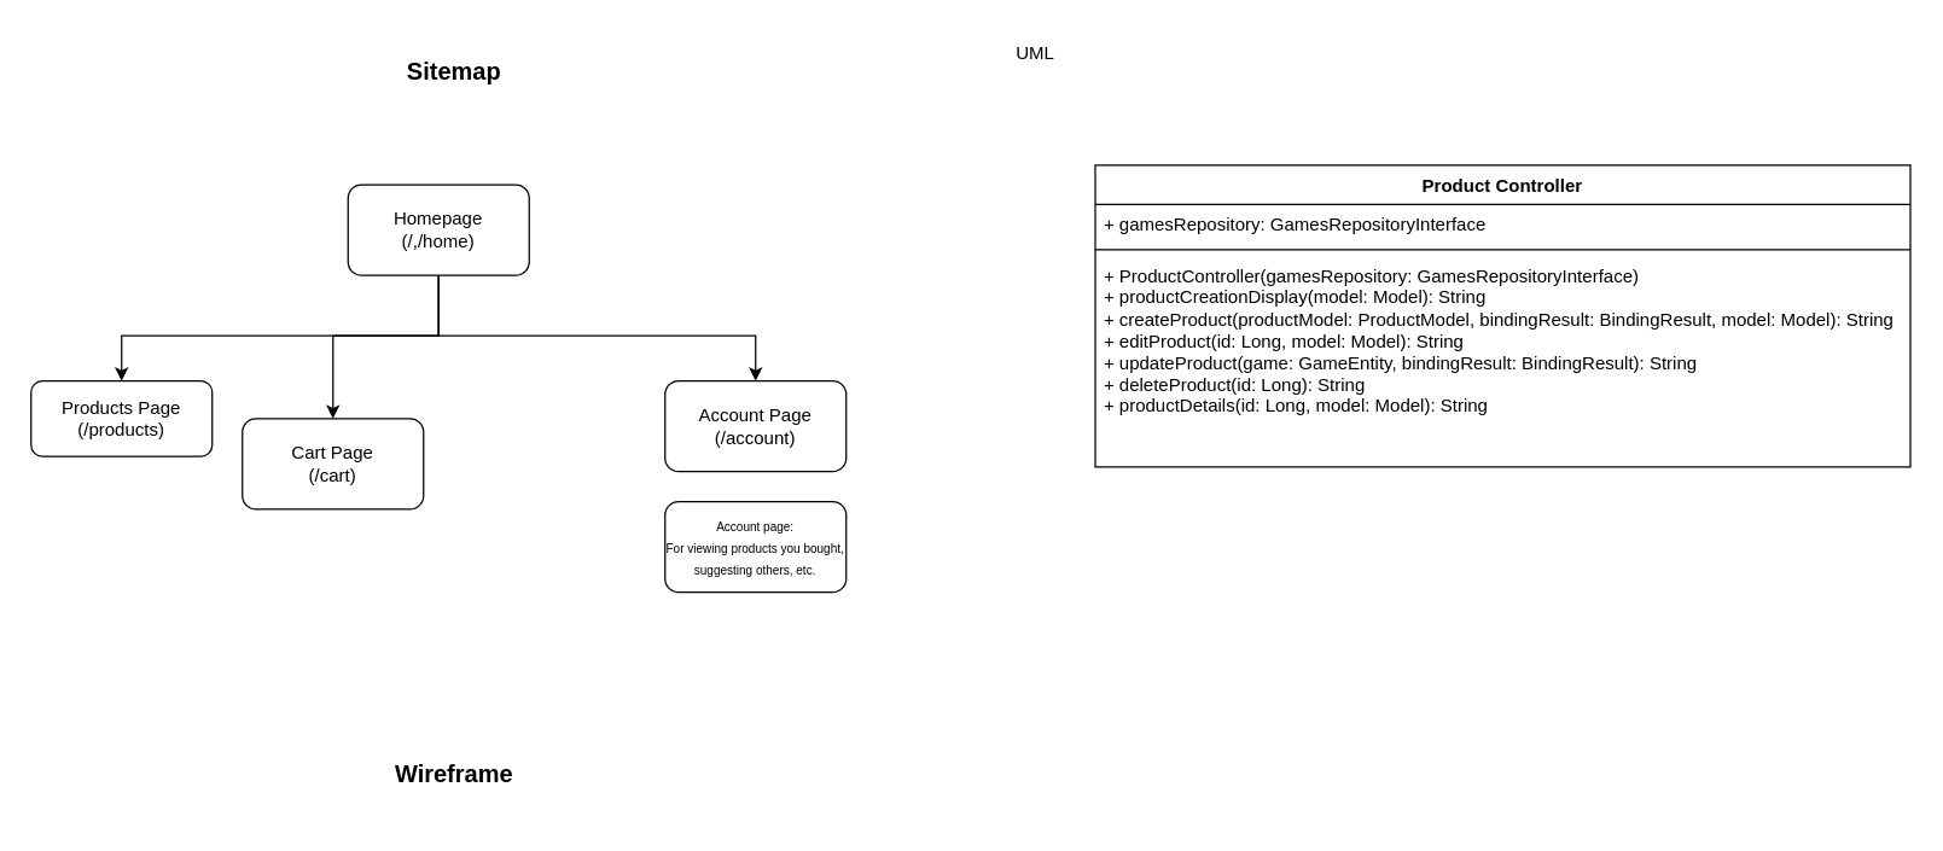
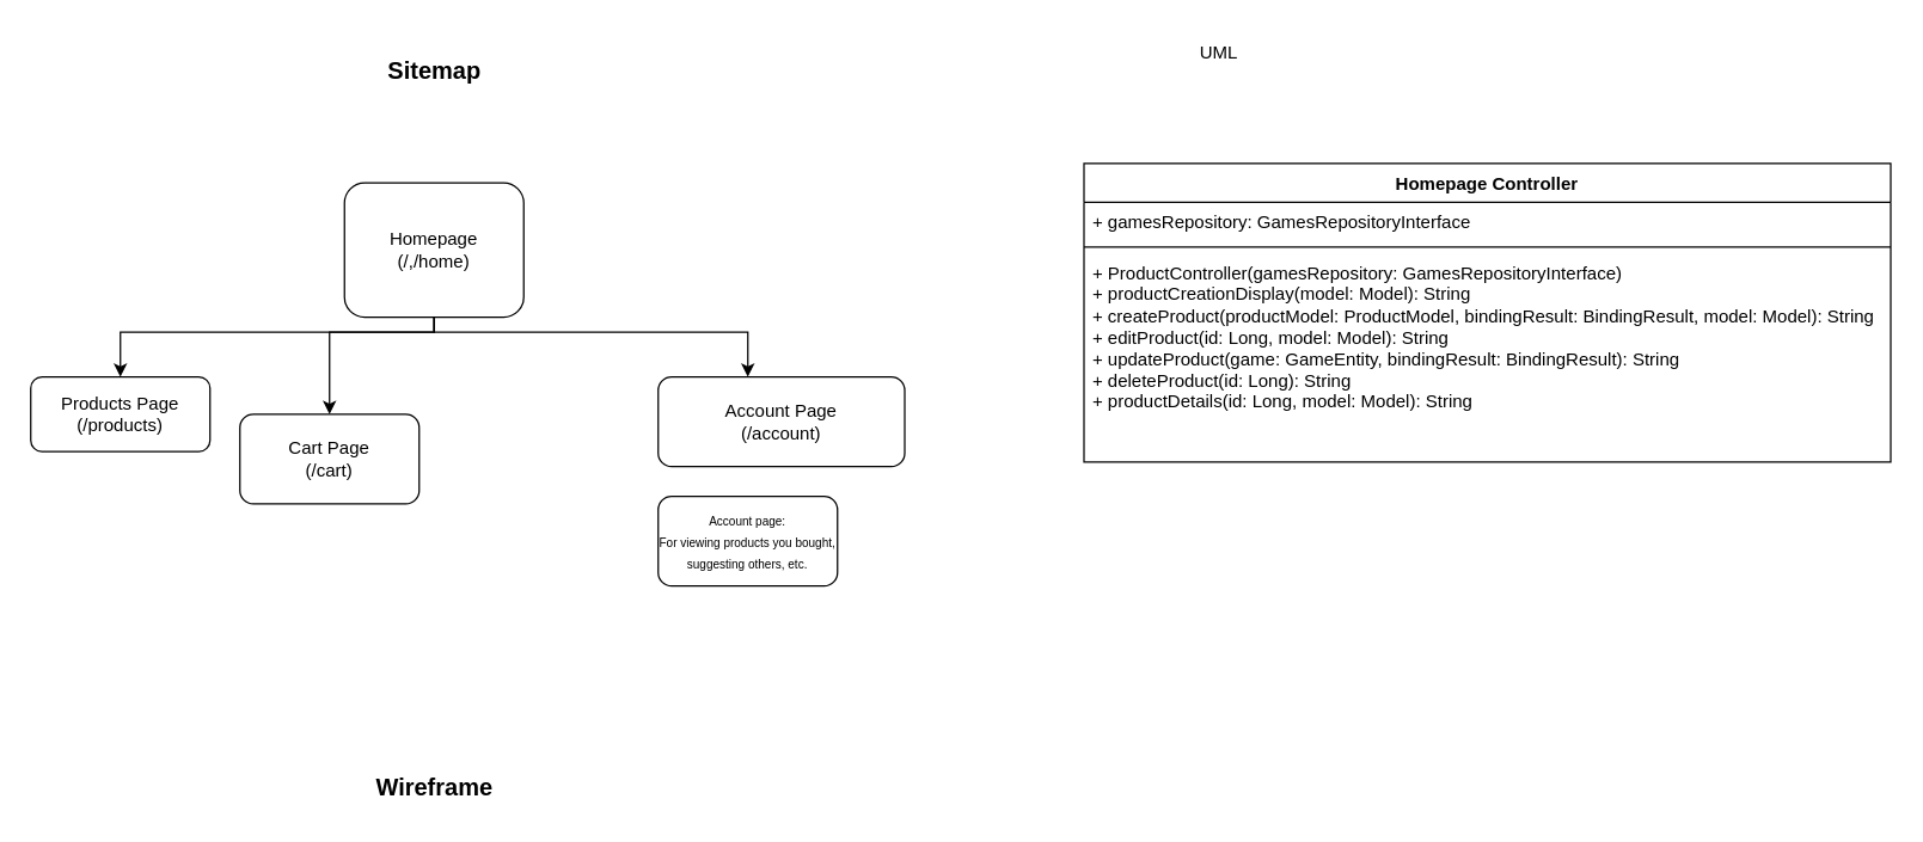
- <mxCell id="16" value="UML" style="text;html=1;align=center;verticalAlign=middle;resizable=0;points=[];autosize=1;strokeColor=none;fillColor=none;" vertex="1" parent="1"><mxGeometry x="660" y="20" width="50" height="30" as="geometry" /></mxCell>
+ <mxCell id="16" value="UML" style="text;html=1;align=center;verticalAlign=middle;resizable=0;points=[];autosize=1;strokeColor=none;fillColor=none;" vertex="1" parent="1"><mxGeometry x="790" y="20" width="50" height="30" as="geometry" /></mxCell>
- <mxCell id="10" value="&lt;b&gt;&lt;font style=&quot;font-size: 16px;&quot;&gt;Sitemap&lt;/font&gt;&lt;/b&gt;" style="text;html=1;align=center;verticalAlign=middle;resizable=0;points=[];autosize=1;strokeColor=none;fillColor=none;" parent="1" vertex="1"><mxGeometry x="255" y="32" width="90" height="30" as="geometry" /></mxCell>
+ <mxCell id="10" value="&lt;b&gt;&lt;font style=&quot;font-size: 16px;&quot;&gt;Sitemap&lt;/font&gt;&lt;/b&gt;" style="text;html=1;align=center;verticalAlign=middle;resizable=0;points=[];autosize=1;strokeColor=none;fillColor=none;" parent="1" vertex="1"><mxGeometry x="245" y="32" width="90" height="30" as="geometry" /></mxCell>
- <mxCell id="12" value="Product Controller" style="swimlane;fontStyle=1;align=center;verticalAlign=top;childLayout=stackLayout;horizontal=1;startSize=26;horizontalStack=0;resizeParent=1;resizeParentMax=0;resizeLast=0;collapsible=1;marginBottom=0;whiteSpace=wrap;html=1;" vertex="1" parent="1"><mxGeometry x="725" y="109" width="540" height="200" as="geometry" /></mxCell>
+ <mxCell id="12" value="Homepage Controller" style="swimlane;fontStyle=1;align=center;verticalAlign=top;childLayout=stackLayout;horizontal=1;startSize=26;horizontalStack=0;resizeParent=1;resizeParentMax=0;resizeLast=0;collapsible=1;marginBottom=0;whiteSpace=wrap;html=1;" vertex="1" parent="1"><mxGeometry x="725" y="109" width="540" height="200" as="geometry" /></mxCell>
- <mxCell id="5" value="Homepage&lt;br&gt;(/,/home)" style="rounded=1;whiteSpace=wrap;html=1;" parent="1" vertex="1"><mxGeometry x="230" y="122" width="120" height="60" as="geometry" /></mxCell>
+ <mxCell id="5" value="Homepage&lt;br&gt;(/,/home)" style="rounded=1;whiteSpace=wrap;html=1;" parent="1" vertex="1"><mxGeometry x="230" y="122" width="120" height="90" as="geometry" /></mxCell>
- <mxCell id="8" value="Account Page&lt;br&gt;(/account)" style="whiteSpace=wrap;html=1;rounded=1;" parent="1" vertex="1"><mxGeometry x="440" y="252" width="120" height="60" as="geometry" /></mxCell>
+ <mxCell id="8" value="Account Page&lt;br&gt;(/account)" style="whiteSpace=wrap;html=1;rounded=1;" parent="1" vertex="1"><mxGeometry x="440" y="252" width="165" height="60" as="geometry" /></mxCell>
- <mxCell id="11" value="&lt;b&gt;&lt;font style=&quot;font-size: 16px;&quot;&gt;Wireframe&lt;/font&gt;&lt;/b&gt;" style="text;html=1;align=center;verticalAlign=middle;resizable=0;points=[];autosize=1;strokeColor=none;fillColor=none;" parent="1" vertex="1"><mxGeometry x="250" y="497" width="100" height="30" as="geometry" /></mxCell>
+ <mxCell id="11" value="&lt;b&gt;&lt;font style=&quot;font-size: 16px;&quot;&gt;Wireframe&lt;/font&gt;&lt;/b&gt;" style="text;html=1;align=center;verticalAlign=middle;resizable=0;points=[];autosize=1;strokeColor=none;fillColor=none;" parent="1" vertex="1"><mxGeometry x="240" y="512" width="100" height="30" as="geometry" /></mxCell>
